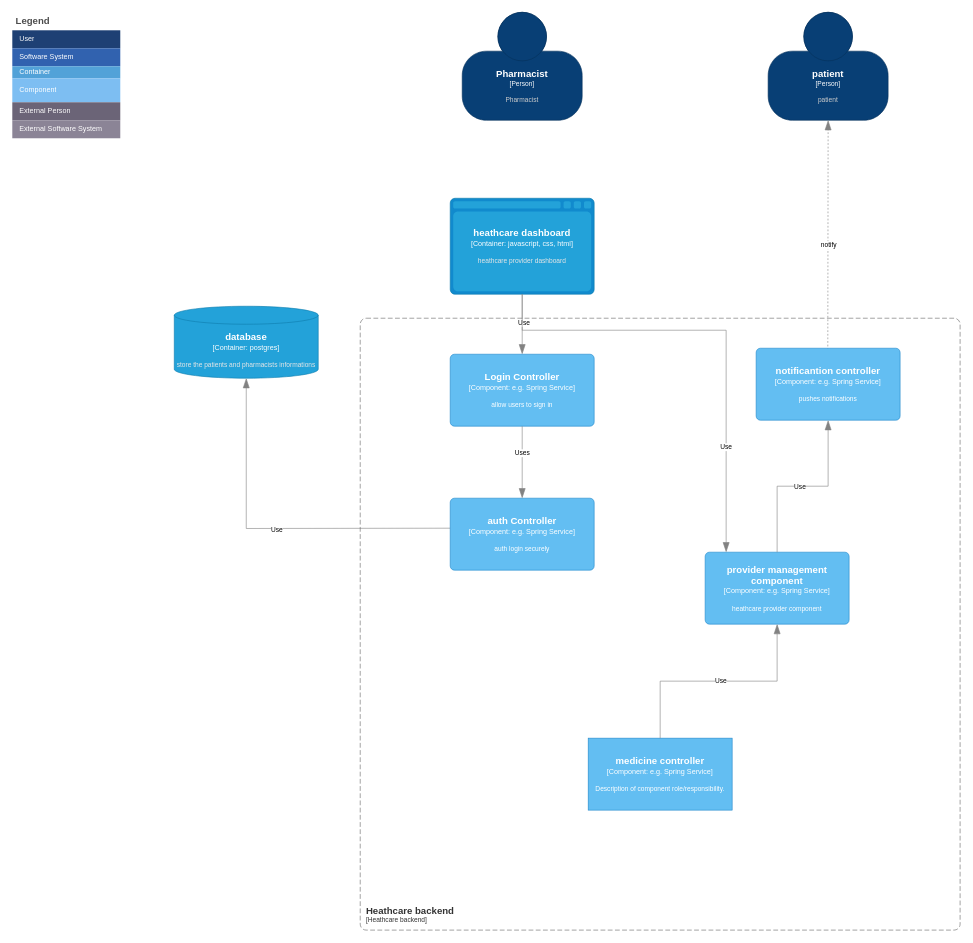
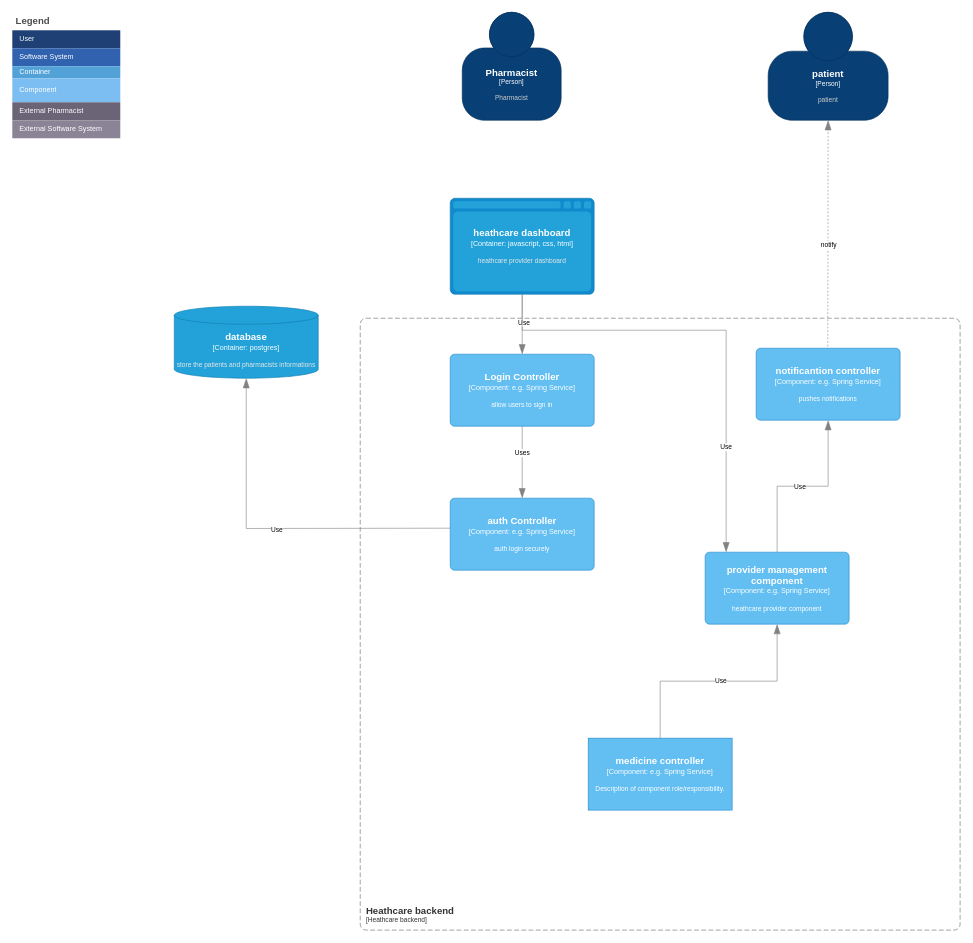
- <mxCell id="15" value="&lt;font style=&quot;font-size: 16px&quot;&gt;&lt;b&gt;Pharmacist&lt;/b&gt;&lt;/font&gt;&lt;div&gt;[Person]&lt;/div&gt;&lt;br&gt;&lt;div&gt;&lt;font style=&quot;font-size: 11px&quot;&gt;&lt;font color=&quot;#cccccc&quot;&gt;Pharmacist&lt;/font&gt;&lt;/div&gt;" style="html=1;fontSize=11;dashed=0;whiteSpace=wrap;fillColor=#083F75;strokeColor=#06315C;fontColor=#ffffff;shape=mxgraph.c4.person2;align=center;metaEdit=1;points=[[0.5,0,0],[1,0.5,0],[1,0.75,0],[0.75,1,0],[0.5,1,0],[0.25,1,0],[0,0.75,0],[0,0.5,0]];resizable=0;" parent="1" vertex="1"><mxGeometry x="770" y="20" width="200" height="180" as="geometry" /></mxCell>
+ <mxCell id="15" value="&lt;font style=&quot;font-size: 16px&quot;&gt;&lt;b&gt;Pharmacist&lt;/b&gt;&lt;/font&gt;&lt;div&gt;[Person]&lt;/div&gt;&lt;br&gt;&lt;div&gt;&lt;font style=&quot;font-size: 11px&quot;&gt;&lt;font color=&quot;#cccccc&quot;&gt;Pharmacist&lt;/font&gt;&lt;/div&gt;" style="html=1;fontSize=11;dashed=0;whiteSpace=wrap;fillColor=#083F75;strokeColor=#06315C;fontColor=#ffffff;shape=mxgraph.c4.person2;align=center;metaEdit=1;points=[[0.5,0,0],[1,0.5,0],[1,0.75,0],[0.75,1,0],[0.5,1,0],[0.25,1,0],[0,0.75,0],[0,0.5,0]];resizable=0;" parent="1" vertex="1"><mxGeometry x="770" y="20" width="165" height="180" as="geometry" /></mxCell>
- <mxCell id="12" value="External Person" style="shape=partialRectangle;html=1;whiteSpace=wrap;connectable=0;strokeColor=inherit;overflow=hidden;fillColor=#6b6477;top=0;left=0;bottom=0;right=0;pointerEvents=1;fontSize=12;align=left;fontColor=#FFFFFF;gradientColor=none;spacingLeft=10;spacingRight=4;" parent="11" vertex="1"><mxGeometry width="180" height="30" as="geometry"><mxRectangle width="180" height="30" as="alternateBounds" /></mxGeometry></mxCell>
+ <mxCell id="12" value="External Pharmacist" style="shape=partialRectangle;html=1;whiteSpace=wrap;connectable=0;strokeColor=inherit;overflow=hidden;fillColor=#6b6477;top=0;left=0;bottom=0;right=0;pointerEvents=1;fontSize=12;align=left;fontColor=#FFFFFF;gradientColor=none;spacingLeft=10;spacingRight=4;" parent="11" vertex="1"><mxGeometry width="180" height="30" as="geometry"><mxRectangle width="180" height="30" as="alternateBounds" /></mxGeometry></mxCell>
